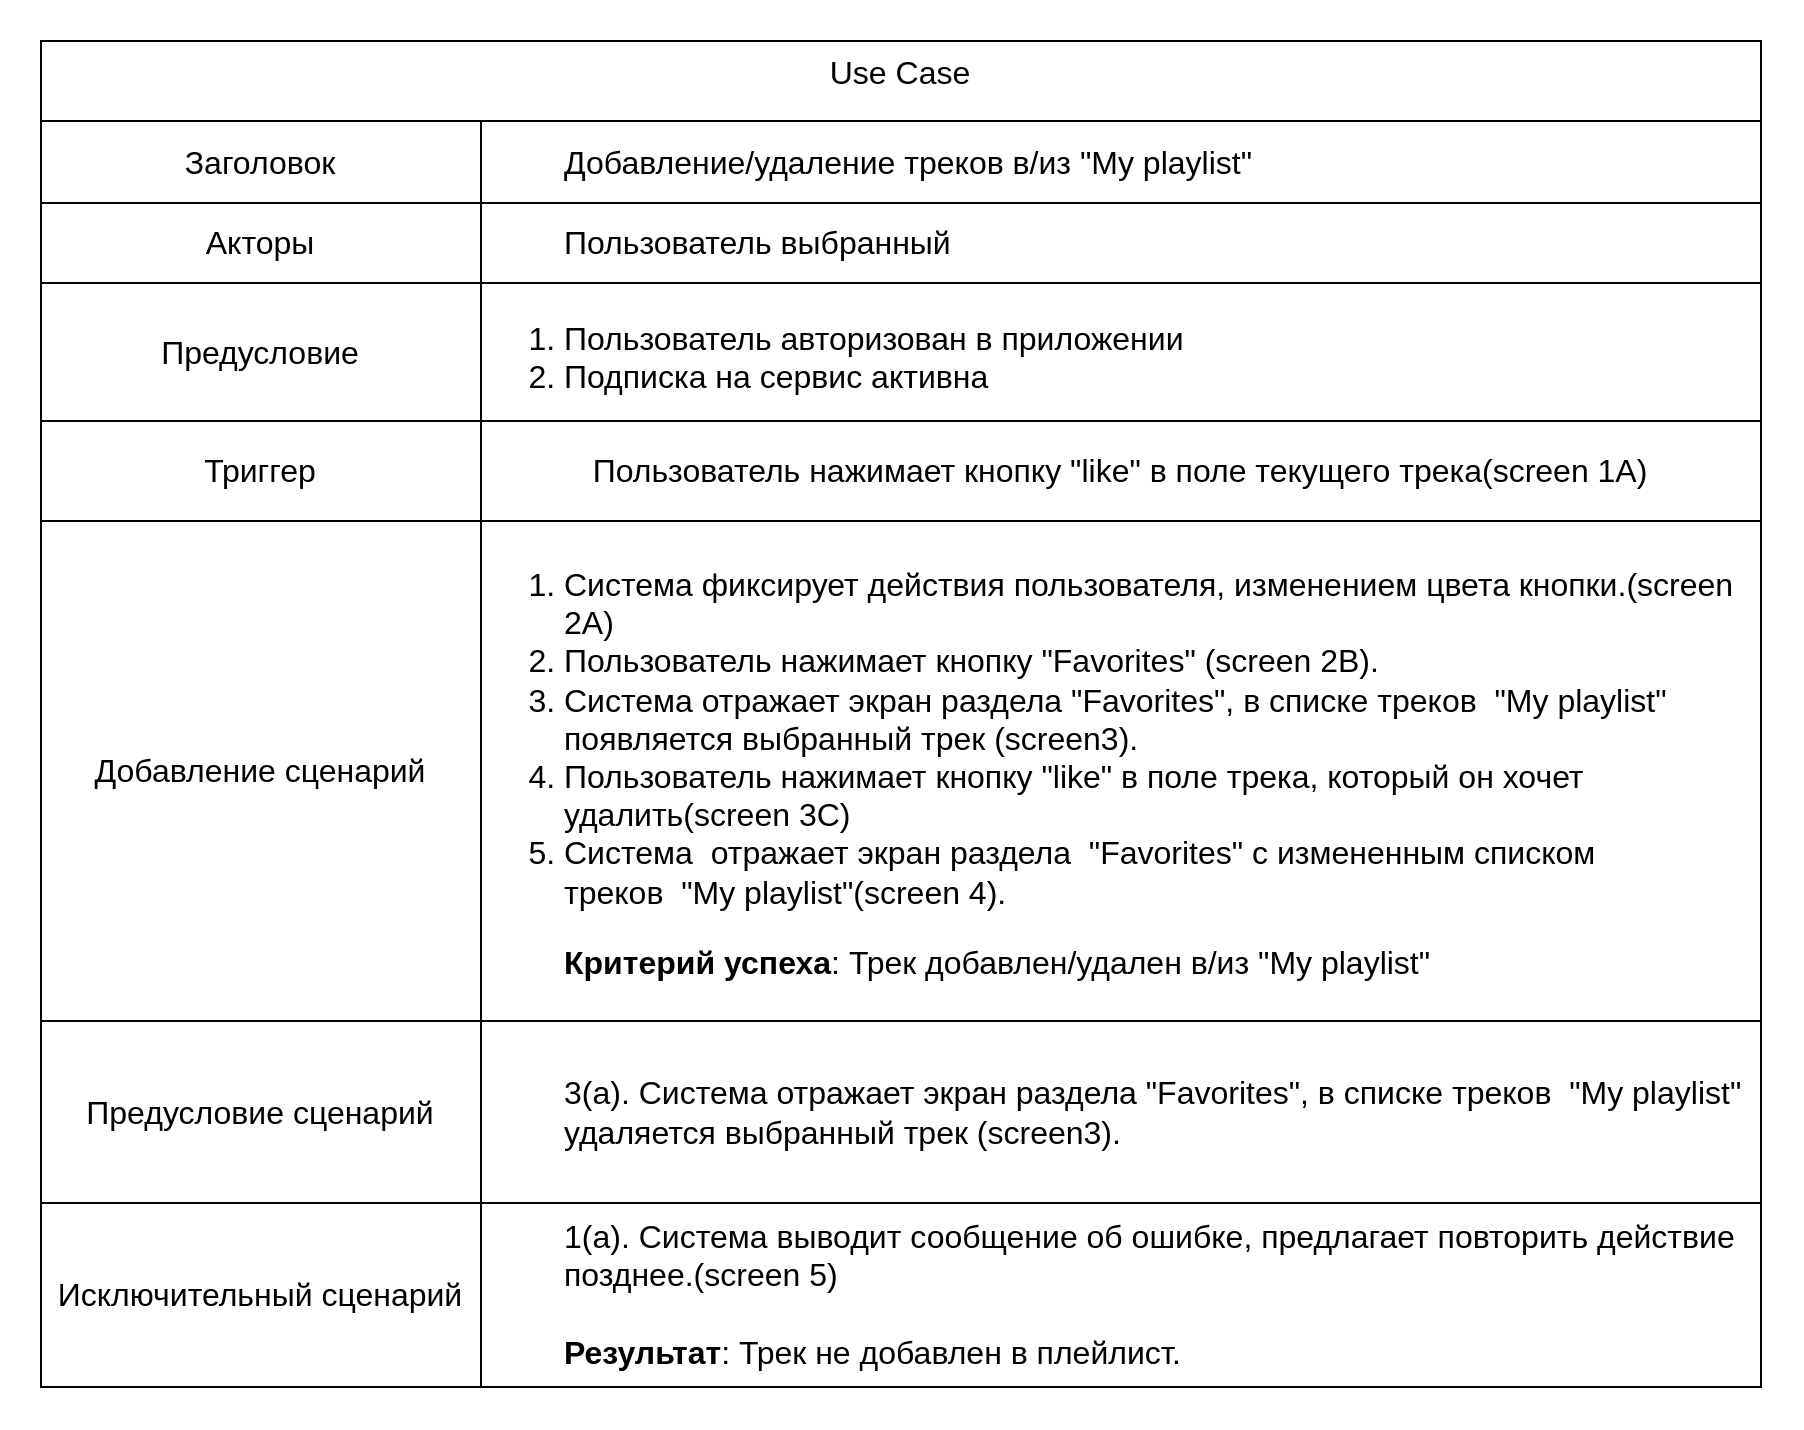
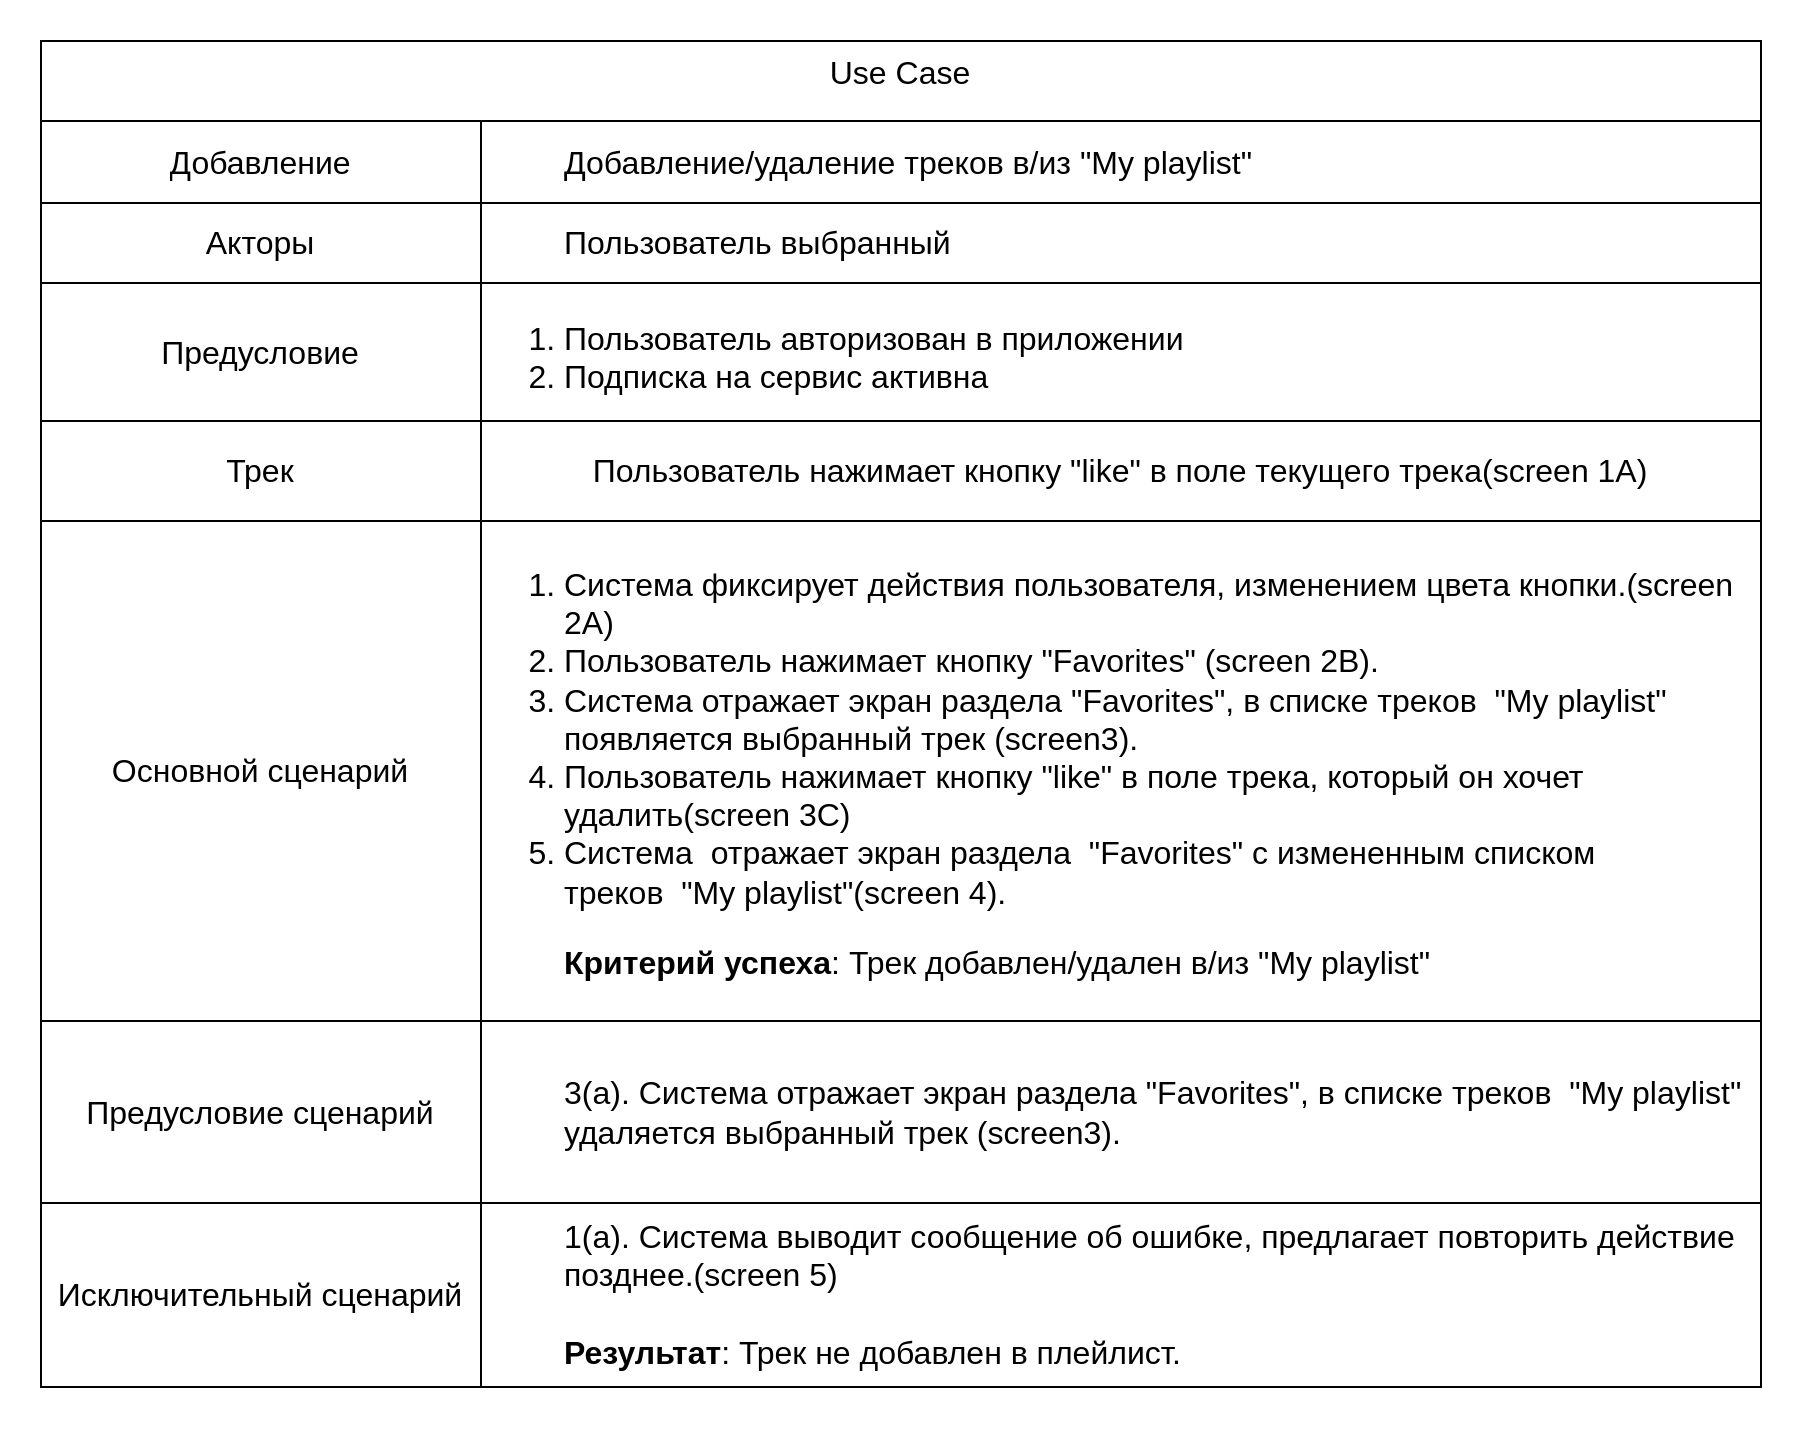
- <mxCell id="4" value="Заголовок" style="shape=partialRectangle;html=1;whiteSpace=wrap;connectable=0;strokeColor=inherit;overflow=hidden;fillColor=none;top=0;left=0;bottom=0;right=0;pointerEvents=1;fontSize=16;" vertex="1" parent="3"><mxGeometry width="220" height="41" as="geometry"><mxRectangle width="220" height="41" as="alternateBounds" /></mxGeometry></mxCell>
+ <mxCell id="4" value="Добавление" style="shape=partialRectangle;html=1;whiteSpace=wrap;connectable=0;strokeColor=inherit;overflow=hidden;fillColor=none;top=0;left=0;bottom=0;right=0;pointerEvents=1;fontSize=16;" vertex="1" parent="3"><mxGeometry width="220" height="41" as="geometry"><mxRectangle width="220" height="41" as="alternateBounds" /></mxGeometry></mxCell>
- <mxCell id="13" value="Триггер" style="shape=partialRectangle;html=1;whiteSpace=wrap;connectable=0;strokeColor=inherit;overflow=hidden;fillColor=none;top=0;left=0;bottom=0;right=0;pointerEvents=1;fontSize=16;" vertex="1" parent="12"><mxGeometry width="220" height="50" as="geometry"><mxRectangle width="220" height="50" as="alternateBounds" /></mxGeometry></mxCell>
+ <mxCell id="13" value="Трек" style="shape=partialRectangle;html=1;whiteSpace=wrap;connectable=0;strokeColor=inherit;overflow=hidden;fillColor=none;top=0;left=0;bottom=0;right=0;pointerEvents=1;fontSize=16;" vertex="1" parent="12"><mxGeometry width="220" height="50" as="geometry"><mxRectangle width="220" height="50" as="alternateBounds" /></mxGeometry></mxCell>
- <mxCell id="16" value="Добавление сценарий" style="shape=partialRectangle;html=1;whiteSpace=wrap;connectable=0;strokeColor=inherit;overflow=hidden;fillColor=none;top=0;left=0;bottom=0;right=0;pointerEvents=1;fontSize=16;" vertex="1" parent="15"><mxGeometry width="220" height="250" as="geometry"><mxRectangle width="220" height="250" as="alternateBounds" /></mxGeometry></mxCell>
+ <mxCell id="16" value="Основной сценарий" style="shape=partialRectangle;html=1;whiteSpace=wrap;connectable=0;strokeColor=inherit;overflow=hidden;fillColor=none;top=0;left=0;bottom=0;right=0;pointerEvents=1;fontSize=16;" vertex="1" parent="15"><mxGeometry width="220" height="250" as="geometry"><mxRectangle width="220" height="250" as="alternateBounds" /></mxGeometry></mxCell>
